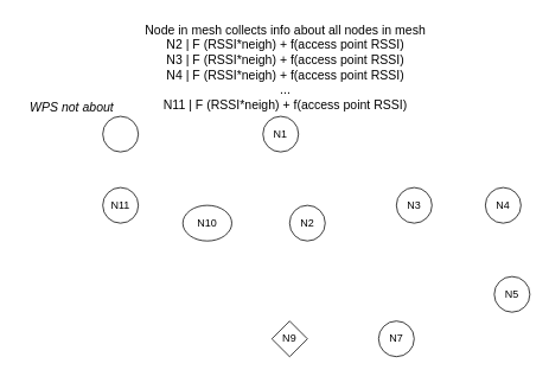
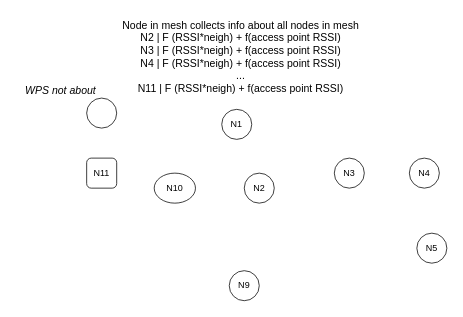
- <mxCell id="5" value="N1" style="ellipse;whiteSpace=wrap;html=1;aspect=fixed;" parent="1" vertex="1"><mxGeometry x="295" y="130" width="40" height="40" as="geometry" /></mxCell>
+ <mxCell id="5" value="N1" style="ellipse;whiteSpace=wrap;html=1;aspect=fixed;" parent="1" vertex="1"><mxGeometry x="295" y="145" width="40" height="40" as="geometry" /></mxCell>
- <mxCell id="2" value="N11" style="ellipse;whiteSpace=wrap;html=1;aspect=fixed;" parent="1" vertex="1"><mxGeometry x="115" y="210" width="40" height="40" as="geometry" /></mxCell>
+ <mxCell id="2" value="N11" style="whiteSpace=wrap;html=1;aspect=fixed;rounded=1;" parent="1" vertex="1"><mxGeometry x="115" y="210" width="40" height="40" as="geometry" /></mxCell>
- <mxCell id="3" value="N9" style="rhombus;whiteSpace=wrap;html=1;aspect=fixed;" parent="1" vertex="1"><mxGeometry x="305" y="360" width="40" height="40" as="geometry" /></mxCell>
+ <mxCell id="3" value="N9" style="ellipse;whiteSpace=wrap;html=1;aspect=fixed;" parent="1" vertex="1"><mxGeometry x="305" y="360" width="40" height="40" as="geometry" /></mxCell>
- <mxCell id="4" value="N7" style="ellipse;whiteSpace=wrap;html=1;aspect=fixed;" parent="1" vertex="1"><mxGeometry x="425" y="360" width="40" height="40" as="geometry" /></mxCell>
